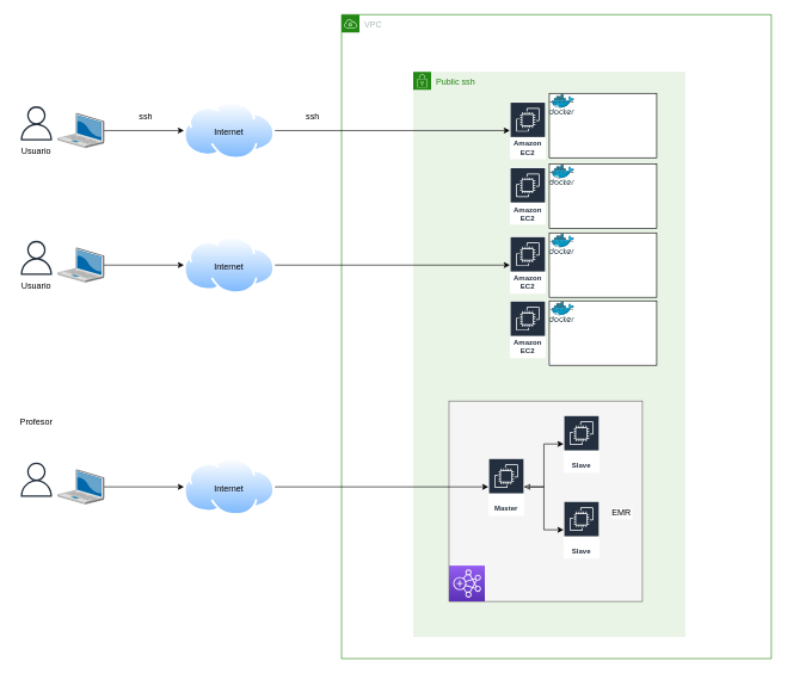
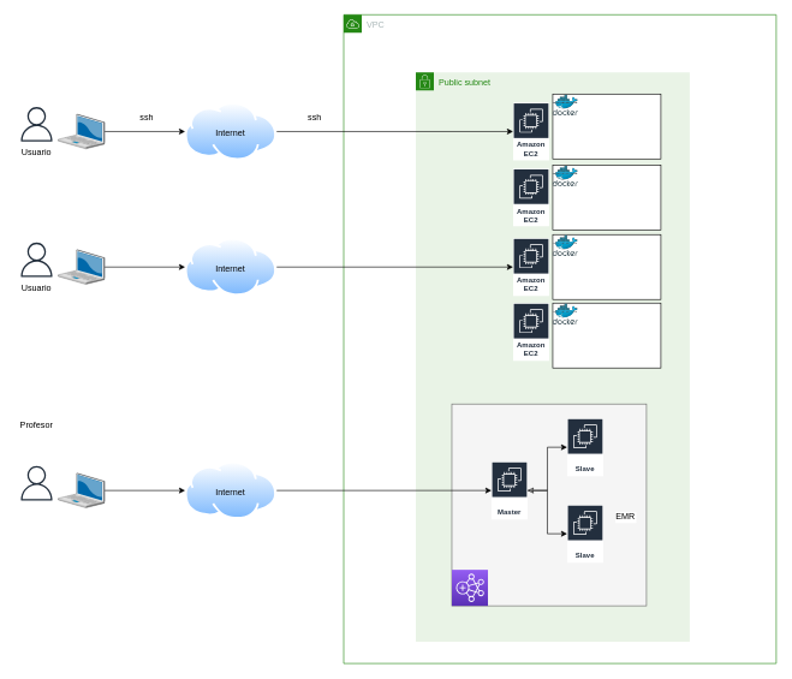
- <mxCell id="3" value="Public ssh" style="points=[[0,0],[0.25,0],[0.5,0],[0.75,0],[1,0],[1,0.25],[1,0.5],[1,0.75],[1,1],[0.75,1],[0.5,1],[0.25,1],[0,1],[0,0.75],[0,0.5],[0,0.25]];outlineConnect=0;gradientColor=none;html=1;whiteSpace=wrap;fontSize=12;fontStyle=0;container=1;pointerEvents=0;collapsible=0;recursiveResize=0;shape=mxgraph.aws4.group;grIcon=mxgraph.aws4.group_security_group;grStroke=0;strokeColor=#248814;fillColor=#E9F3E6;verticalAlign=top;align=left;spacingLeft=30;fontColor=#248814;dashed=0;" vertex="1" parent="2"><mxGeometry x="100" y="80" width="380" height="790" as="geometry" /></mxCell>
+ <mxCell id="3" value="Public subnet" style="points=[[0,0],[0.25,0],[0.5,0],[0.75,0],[1,0],[1,0.25],[1,0.5],[1,0.75],[1,1],[0.75,1],[0.5,1],[0.25,1],[0,1],[0,0.75],[0,0.5],[0,0.25]];outlineConnect=0;gradientColor=none;html=1;whiteSpace=wrap;fontSize=12;fontStyle=0;container=1;pointerEvents=0;collapsible=0;recursiveResize=0;shape=mxgraph.aws4.group;grIcon=mxgraph.aws4.group_security_group;grStroke=0;strokeColor=#248814;fillColor=#E9F3E6;verticalAlign=top;align=left;spacingLeft=30;fontColor=#248814;dashed=0;" vertex="1" parent="2"><mxGeometry x="100" y="80" width="380" height="790" as="geometry" /></mxCell>
